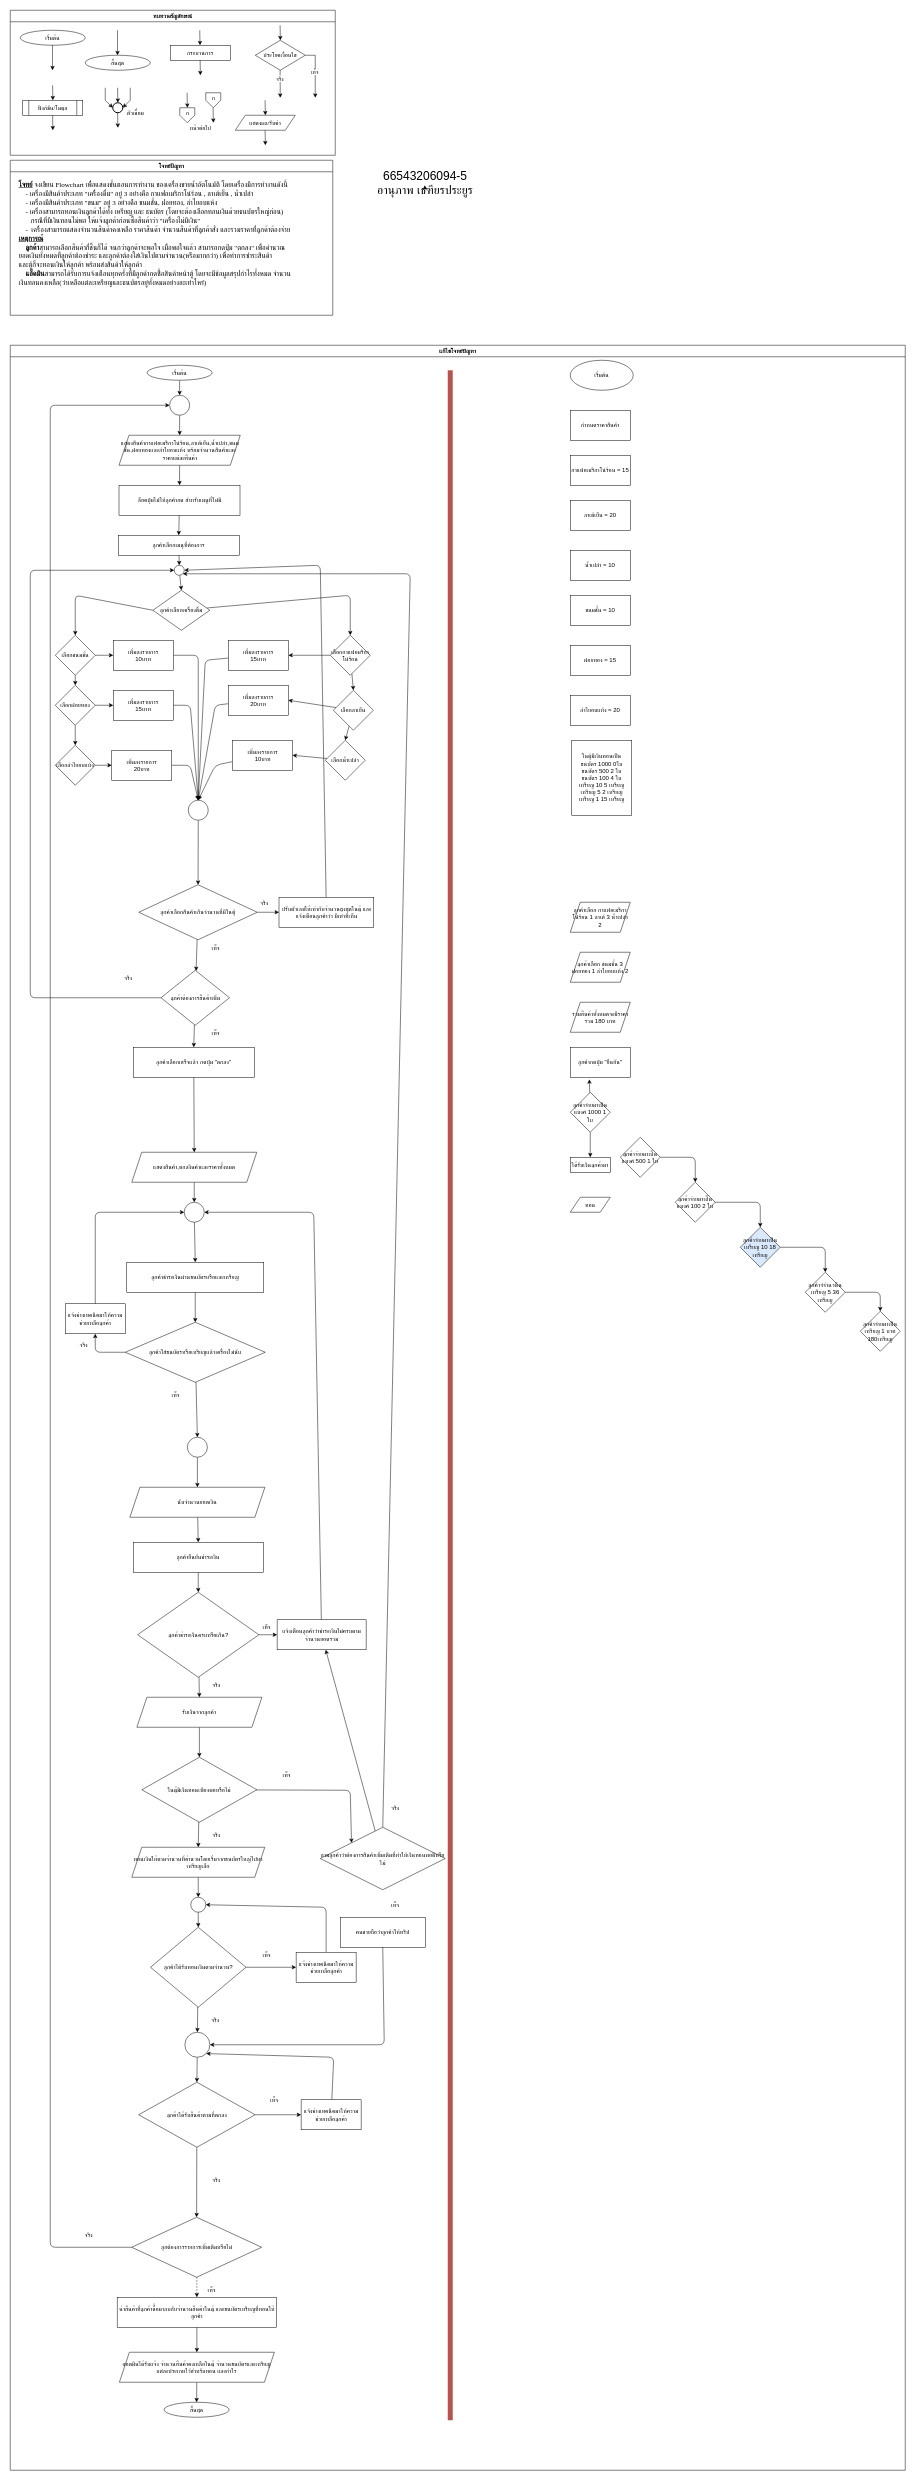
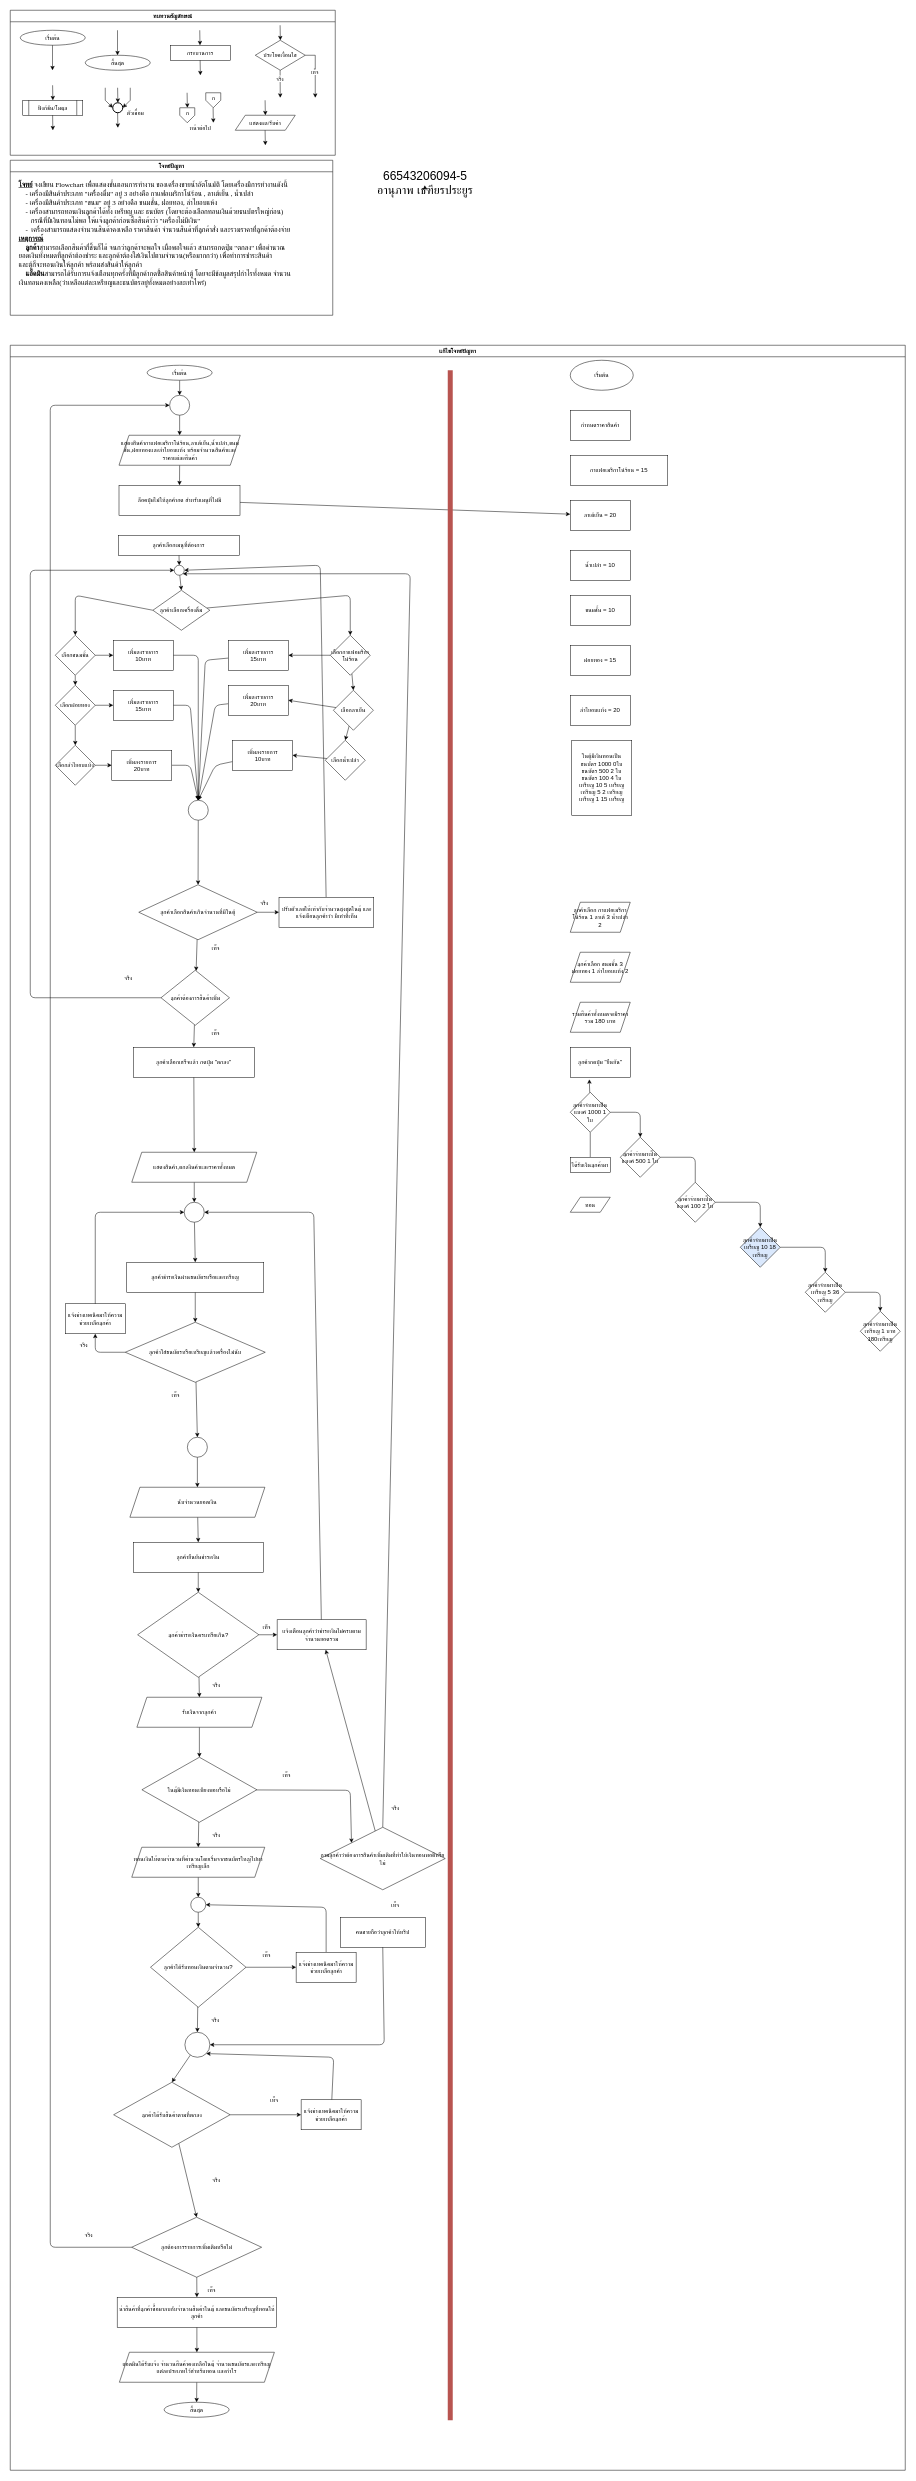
- <mxCell id="128" value="กาแฟอเมริกาโน่ร้อน = 15" style="rounded=0;whiteSpace=wrap;html=1;" vertex="1" parent="35"><mxGeometry x="1120" y="220" width="120" height="60" as="geometry" /></mxCell>
+ <mxCell id="128" value="กาแฟอเมริกาโน่ร้อน = 15" style="rounded=0;whiteSpace=wrap;html=1;" vertex="1" parent="35"><mxGeometry x="1120" y="220" width="195" height="60" as="geometry" /></mxCell>
- <mxCell id="41" style="edgeStyle=none;html=1;entryX=0.5;entryY=0;entryDx=0;entryDy=0;" edge="1" parent="35" source="42" target="44"><mxGeometry relative="1" as="geometry" /></mxCell>
+ <mxCell id="41" style="edgeStyle=none;html=1;" edge="1" parent="35" source="42" target="129"><mxGeometry relative="1" as="geometry" /></mxCell>
+ <mxCell id="139" style="edgeStyle=none;html=1;entryX=0.5;entryY=0;entryDx=0;entryDy=0;strokeWidth=1;" edge="1" parent="35" source="141" target="143"><mxGeometry relative="1" as="geometry"><Array as="points"><mxPoint x="1260" y="1534" /></Array></mxGeometry></mxCell>
- <mxCell id="140" style="edgeStyle=none;html=1;entryX=0.5;entryY=0;entryDx=0;entryDy=0;strokeWidth=1;" edge="1" parent="35" source="141" target="151"><mxGeometry relative="1" as="geometry" /></mxCell>
+ <mxCell id="140" style="edgeStyle=none;html=1;entryX=0.5;entryY=0;entryDx=0;entryDy=0;strokeWidth=1;endArrow=none;" edge="1" parent="35" source="141" target="151"><mxGeometry relative="1" as="geometry" /></mxCell>
- <mxCell id="142" style="edgeStyle=none;html=1;entryX=0.5;entryY=0;entryDx=0;entryDy=0;strokeWidth=1;" edge="1" parent="35" source="143" target="145"><mxGeometry relative="1" as="geometry"><Array as="points"><mxPoint x="1370" y="1624" /></Array></mxGeometry></mxCell>
+ <mxCell id="142" style="edgeStyle=none;html=1;entryX=0.5;entryY=0;entryDx=0;entryDy=0;strokeWidth=1;endArrow=none;" edge="1" parent="35" source="143" target="145"><mxGeometry relative="1" as="geometry"><Array as="points"><mxPoint x="1370" y="1624" /></Array></mxGeometry></mxCell>
- <mxCell id="149" value="ลูกค้าจ่จำนวน็นเหรียญ 5 36 เหรียญ" style="rhombus;whiteSpace=wrap;html=1;" vertex="1" parent="35"><mxGeometry x="1590" y="1854" width="80" height="80" as="geometry" /></mxCell>
+ <mxCell id="149" value="ลูกค้าจ่ายมาเป็นเหรียญ 5 36 เหรียญ" style="rhombus;whiteSpace=wrap;html=1;" vertex="1" parent="35"><mxGeometry x="1590" y="1854" width="80" height="80" as="geometry" /></mxCell>
- <mxCell id="101" value="ลูกค้าได้รับสินค้าตามที่ตกลง" style="rhombus;whiteSpace=wrap;html=1;" vertex="1" parent="35"><mxGeometry x="256.75" y="3474" width="233" height="130" as="geometry" /></mxCell>
+ <mxCell id="101" value="ลูกค้าได้รับสินค้าตามที่ตกลง" style="rhombus;whiteSpace=wrap;html=1;" vertex="1" parent="35"><mxGeometry x="206.75" y="3474" width="233" height="130" as="geometry" /></mxCell>
- <mxCell id="71" style="edgeStyle=none;html=1;entryX=0.5;entryY=0;entryDx=0;entryDy=0;dashed=1;" edge="1" parent="35" source="72" target="124"><mxGeometry relative="1" as="geometry" /></mxCell>
+ <mxCell id="71" style="edgeStyle=none;html=1;entryX=0.5;entryY=0;entryDx=0;entryDy=0;" edge="1" parent="35" source="72" target="124"><mxGeometry relative="1" as="geometry" /></mxCell>
